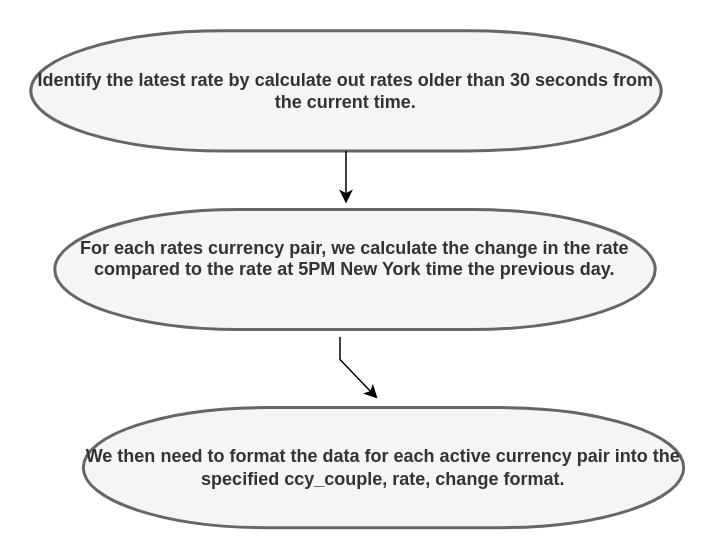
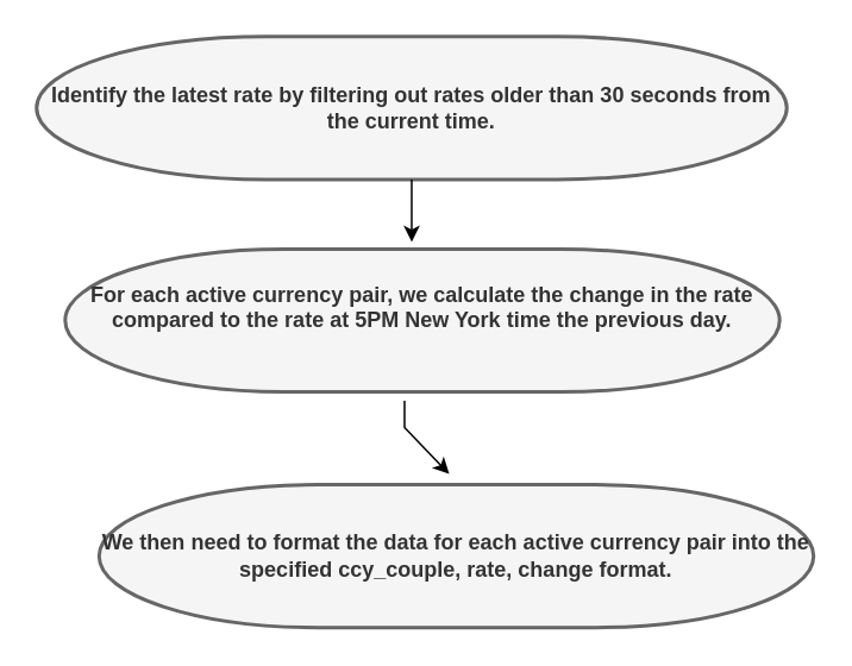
- <mxCell id="2" value="&lt;b&gt;Identify the latest rate by calculate out rates older than 30 seconds from the current time.&lt;/b&gt;" style="strokeWidth=2;html=1;shape=mxgraph.flowchart.terminator;whiteSpace=wrap;fillColor=#f5f5f5;fontColor=#333333;strokeColor=#666666;" vertex="1" parent="1"><mxGeometry x="20" y="20" width="420" height="80" as="geometry" /></mxCell>
+ <mxCell id="2" value="&lt;b&gt;Identify the latest rate by filtering out rates older than 30 seconds from the current time.&lt;/b&gt;" style="strokeWidth=2;html=1;shape=mxgraph.flowchart.terminator;whiteSpace=wrap;fillColor=#f5f5f5;fontColor=#333333;strokeColor=#666666;" vertex="1" parent="1"><mxGeometry x="20" y="20" width="420" height="80" as="geometry" /></mxCell>
- <mxCell id="3" value="&lt;b&gt;For each rates currency pair, we calculate the change in the rate compared to the rate at 5PM New York time the previous day.&lt;/b&gt;&lt;div&gt;&lt;br&gt;&lt;/div&gt;" style="strokeWidth=2;html=1;shape=mxgraph.flowchart.terminator;whiteSpace=wrap;fillColor=#f5f5f5;fontColor=#333333;strokeColor=#666666;" vertex="1" parent="1"><mxGeometry x="36" y="139" width="400" height="80" as="geometry" /></mxCell>
+ <mxCell id="3" value="&lt;b&gt;For each active currency pair, we calculate the change in the rate compared to the rate at 5PM New York time the previous day.&lt;/b&gt;&lt;div&gt;&lt;br&gt;&lt;/div&gt;" style="strokeWidth=2;html=1;shape=mxgraph.flowchart.terminator;whiteSpace=wrap;fillColor=#f5f5f5;fontColor=#333333;strokeColor=#666666;" vertex="1" parent="1"><mxGeometry x="36" y="139" width="400" height="80" as="geometry" /></mxCell>
